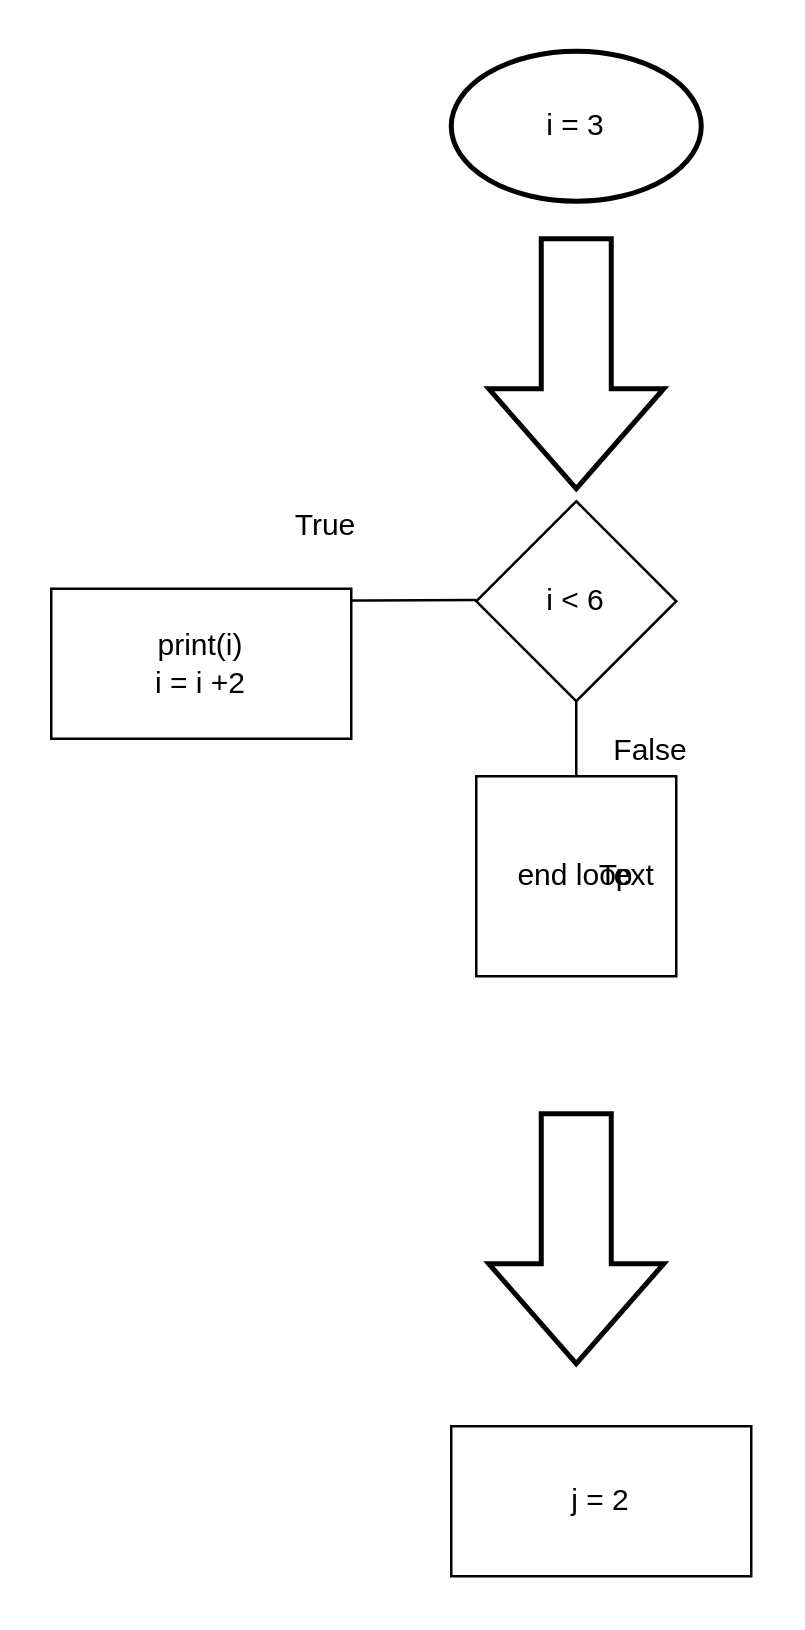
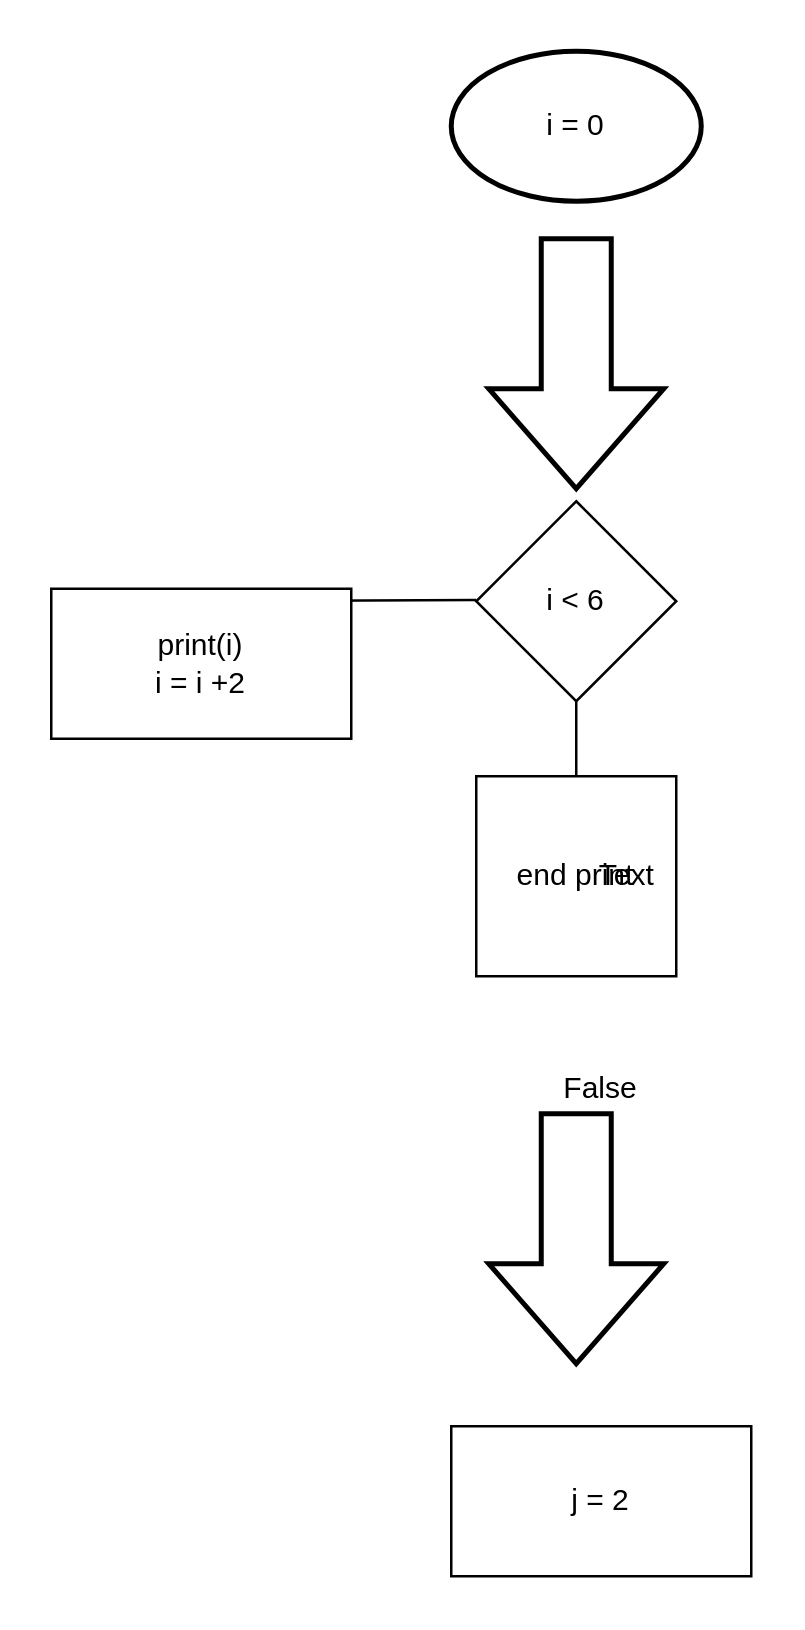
- <mxCell id="2" value="i = 3" style="strokeWidth=2;html=1;shape=mxgraph.flowchart.start_1;whiteSpace=wrap;" vertex="1" parent="1"><mxGeometry x="180" y="20" width="100" height="60" as="geometry" /></mxCell>
+ <mxCell id="2" value="i = 0" style="strokeWidth=2;html=1;shape=mxgraph.flowchart.start_1;whiteSpace=wrap;" vertex="1" parent="1"><mxGeometry x="180" y="20" width="100" height="60" as="geometry" /></mxCell>
- <mxCell id="9" value="True" style="text;html=1;strokeColor=none;fillColor=none;align=center;verticalAlign=middle;whiteSpace=wrap;rounded=0;" vertex="1" parent="1"><mxGeometry x="110" y="200" width="40" height="20" as="geometry" /></mxCell>
- <mxCell id="12" value="False" style="text;html=1;strokeColor=none;fillColor=none;align=center;verticalAlign=middle;whiteSpace=wrap;rounded=0;" vertex="1" parent="1"><mxGeometry x="240" y="290" width="40" height="20" as="geometry" /></mxCell>
+ <mxCell id="12" value="False" style="text;html=1;strokeColor=none;fillColor=none;align=center;verticalAlign=middle;whiteSpace=wrap;rounded=0;" vertex="1" parent="1"><mxGeometry x="220" y="425" width="40" height="20" as="geometry" /></mxCell>
- <mxCell id="6" value="end loop" style="whiteSpace=wrap;html=1;aspect=fixed;" vertex="1" parent="1"><mxGeometry x="190" y="310" width="80" height="80" as="geometry" /></mxCell>
+ <mxCell id="6" value="end print" style="whiteSpace=wrap;html=1;aspect=fixed;" vertex="1" parent="1"><mxGeometry x="190" y="310" width="80" height="80" as="geometry" /></mxCell>
